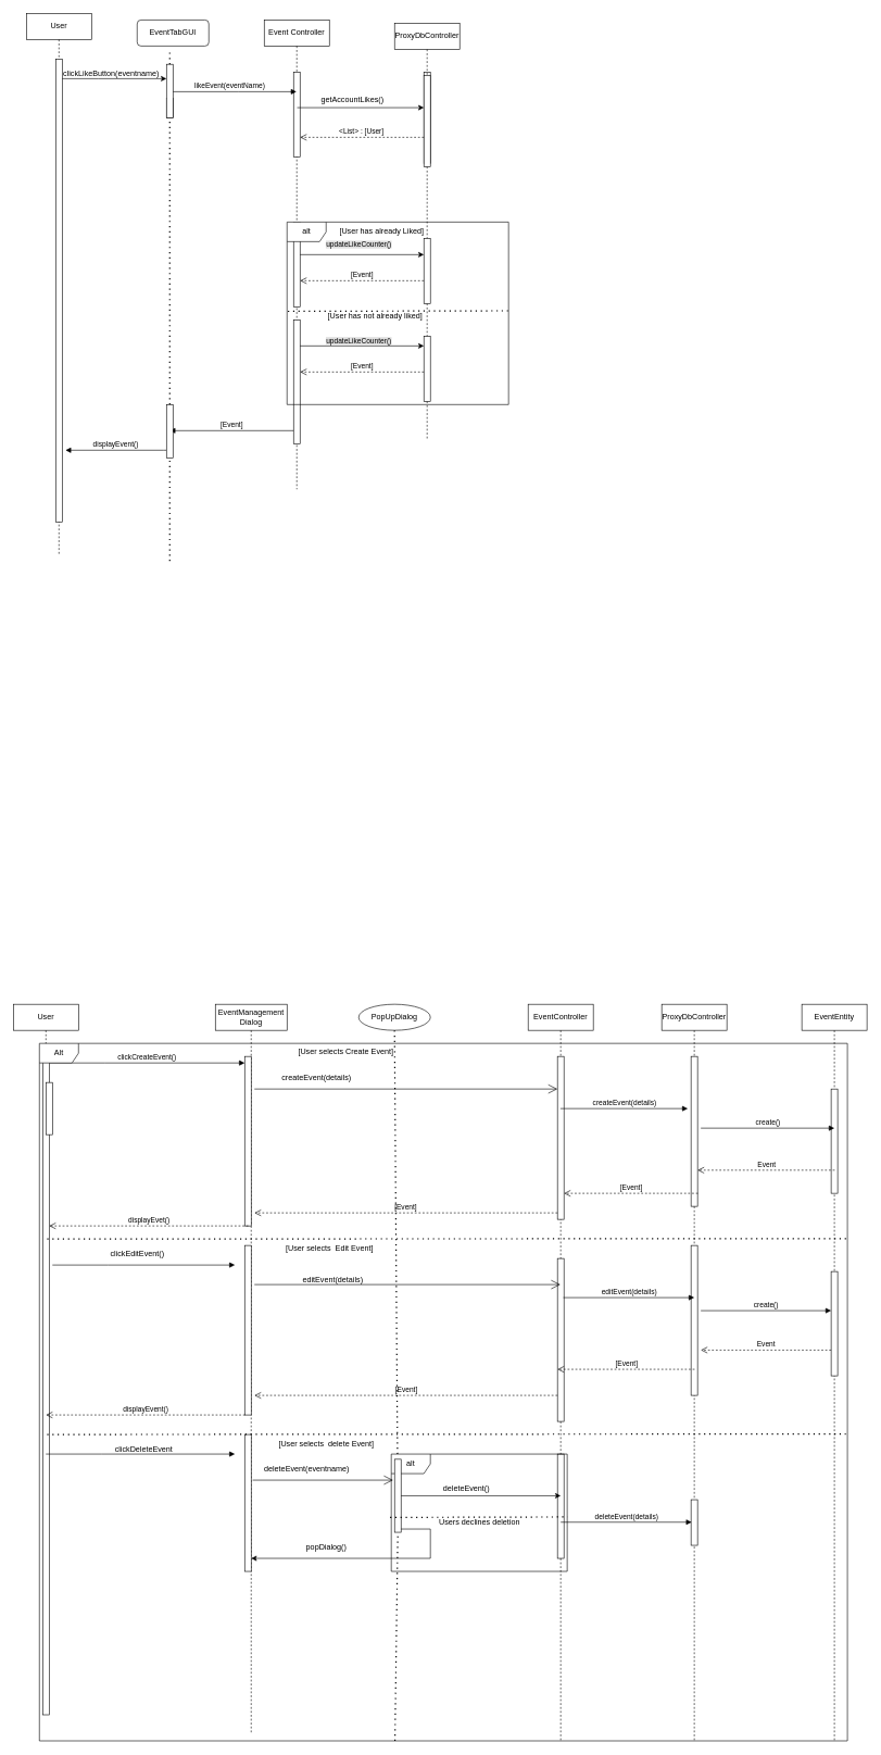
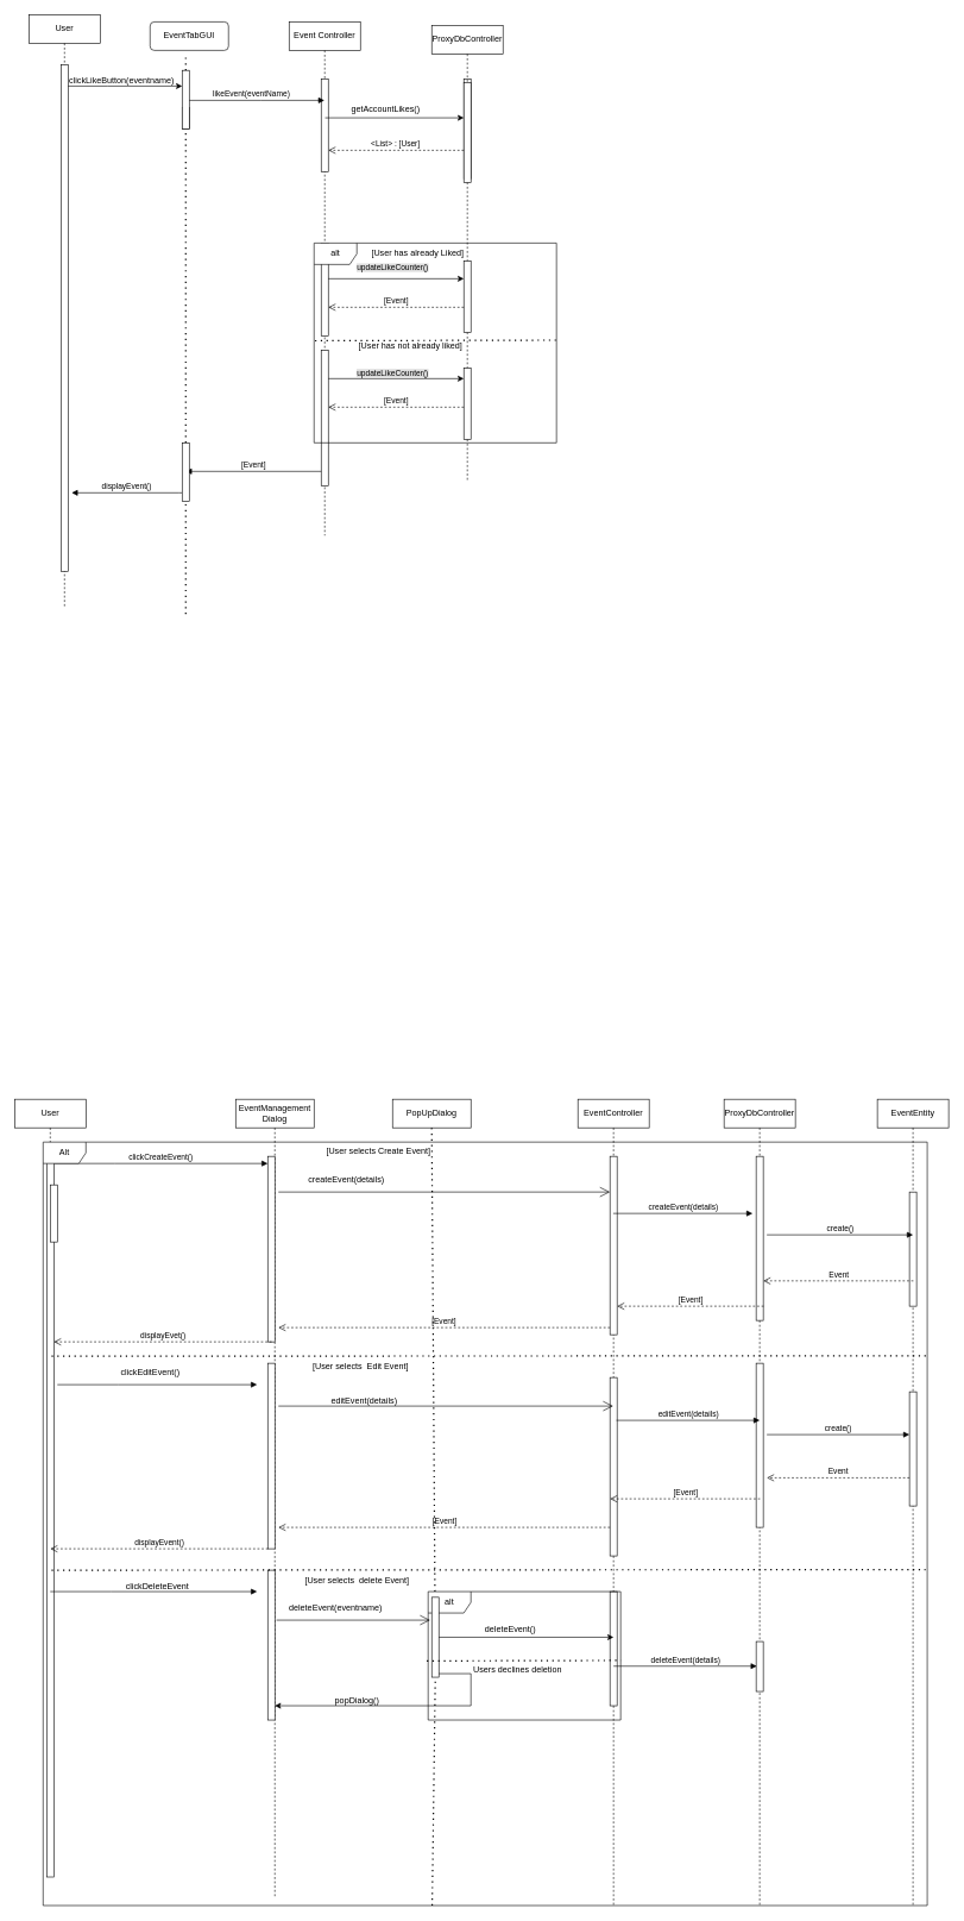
- <mxCell id="86" value="PopUpDialog" style="ellipse;whiteSpace=wrap;html=1;" vertex="1" parent="1"><mxGeometry x="550" y="1540" width="110" height="40" as="geometry" /></mxCell>
+ <mxCell id="86" value="PopUpDialog" style="rounded=0;whiteSpace=wrap;html=1;" vertex="1" parent="1"><mxGeometry x="550" y="1540" width="110" height="40" as="geometry" /></mxCell>
- <mxCell id="92" value="Users declines deletion" style="text;html=1;align=center;verticalAlign=middle;resizable=0;points=[];autosize=1;strokeColor=none;fillColor=none;" vertex="1" parent="1"><mxGeometry x="660" y="2320" width="150" height="30" as="geometry" /></mxCell>
+ <mxCell id="92" value="Users declines deletion" style="text;html=1;align=center;verticalAlign=middle;resizable=0;points=[];autosize=1;strokeColor=none;fillColor=none;" vertex="1" parent="1"><mxGeometry x="650" y="2325" width="150" height="30" as="geometry" /></mxCell>
- <mxCell id="94" value="popDialog()" style="text;html=1;align=center;verticalAlign=middle;resizable=0;points=[];autosize=1;strokeColor=none;fillColor=none;" vertex="1" parent="1"><mxGeometry x="455" y="2358" width="90" height="30" as="geometry" /></mxCell>
+ <mxCell id="94" value="popDialog()" style="text;html=1;align=center;verticalAlign=middle;resizable=0;points=[];autosize=1;strokeColor=none;fillColor=none;" vertex="1" parent="1"><mxGeometry x="455" y="2368" width="90" height="30" as="geometry" /></mxCell>
